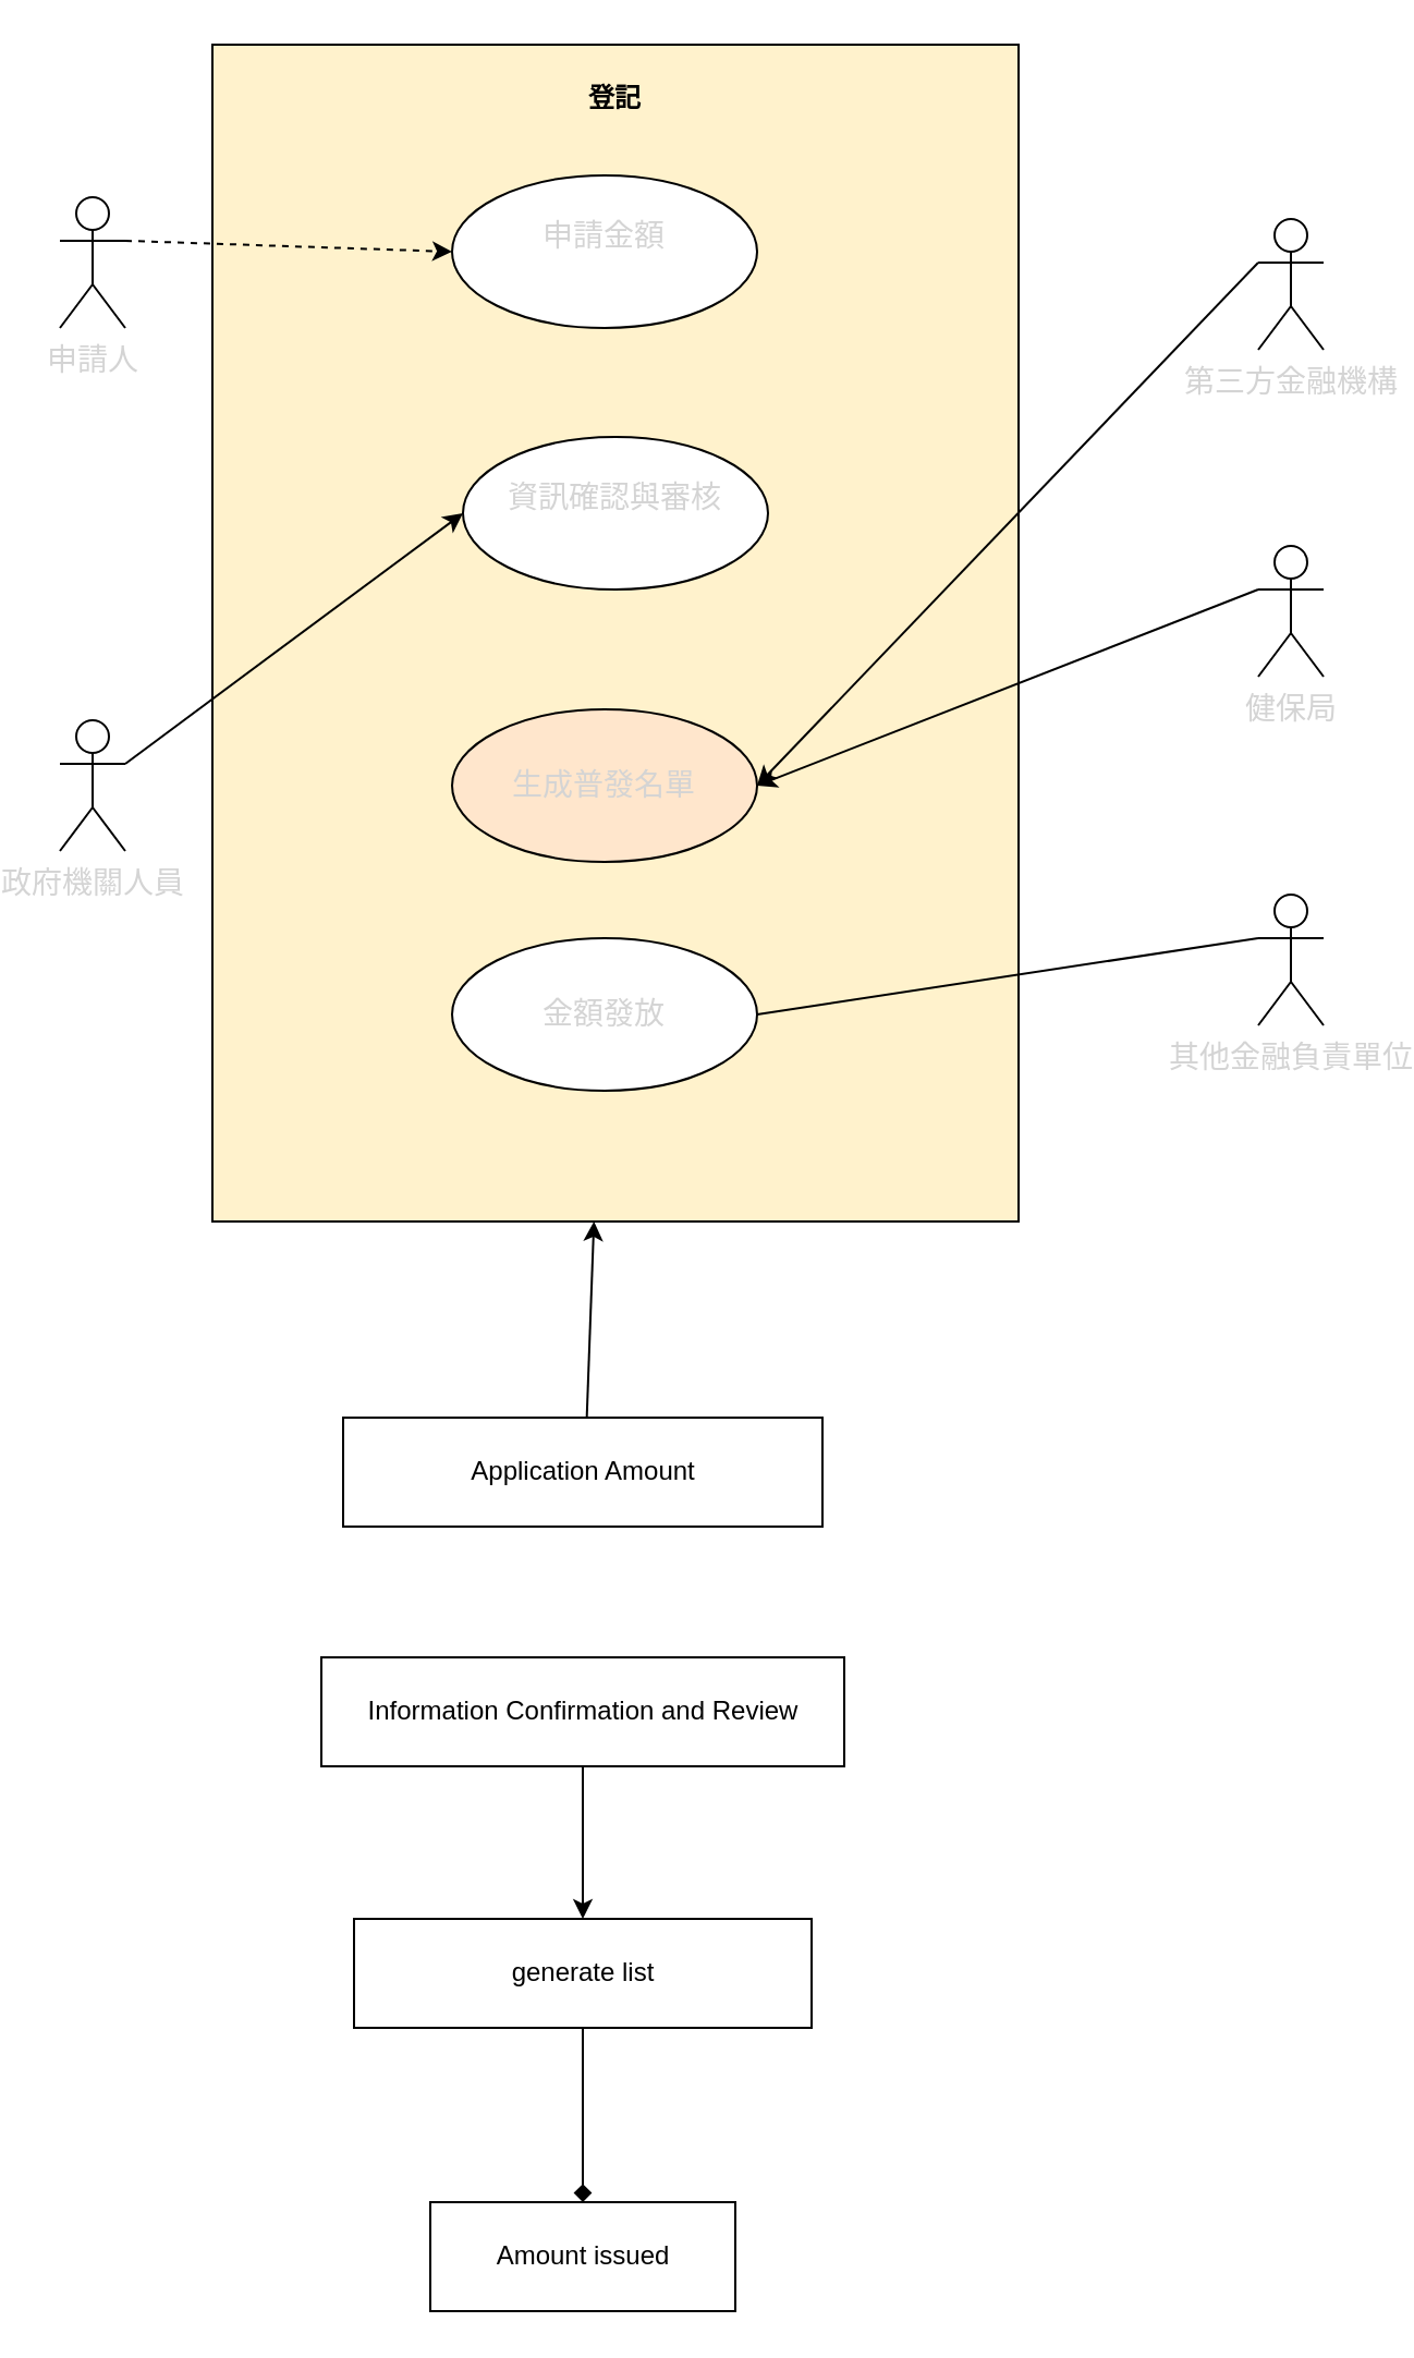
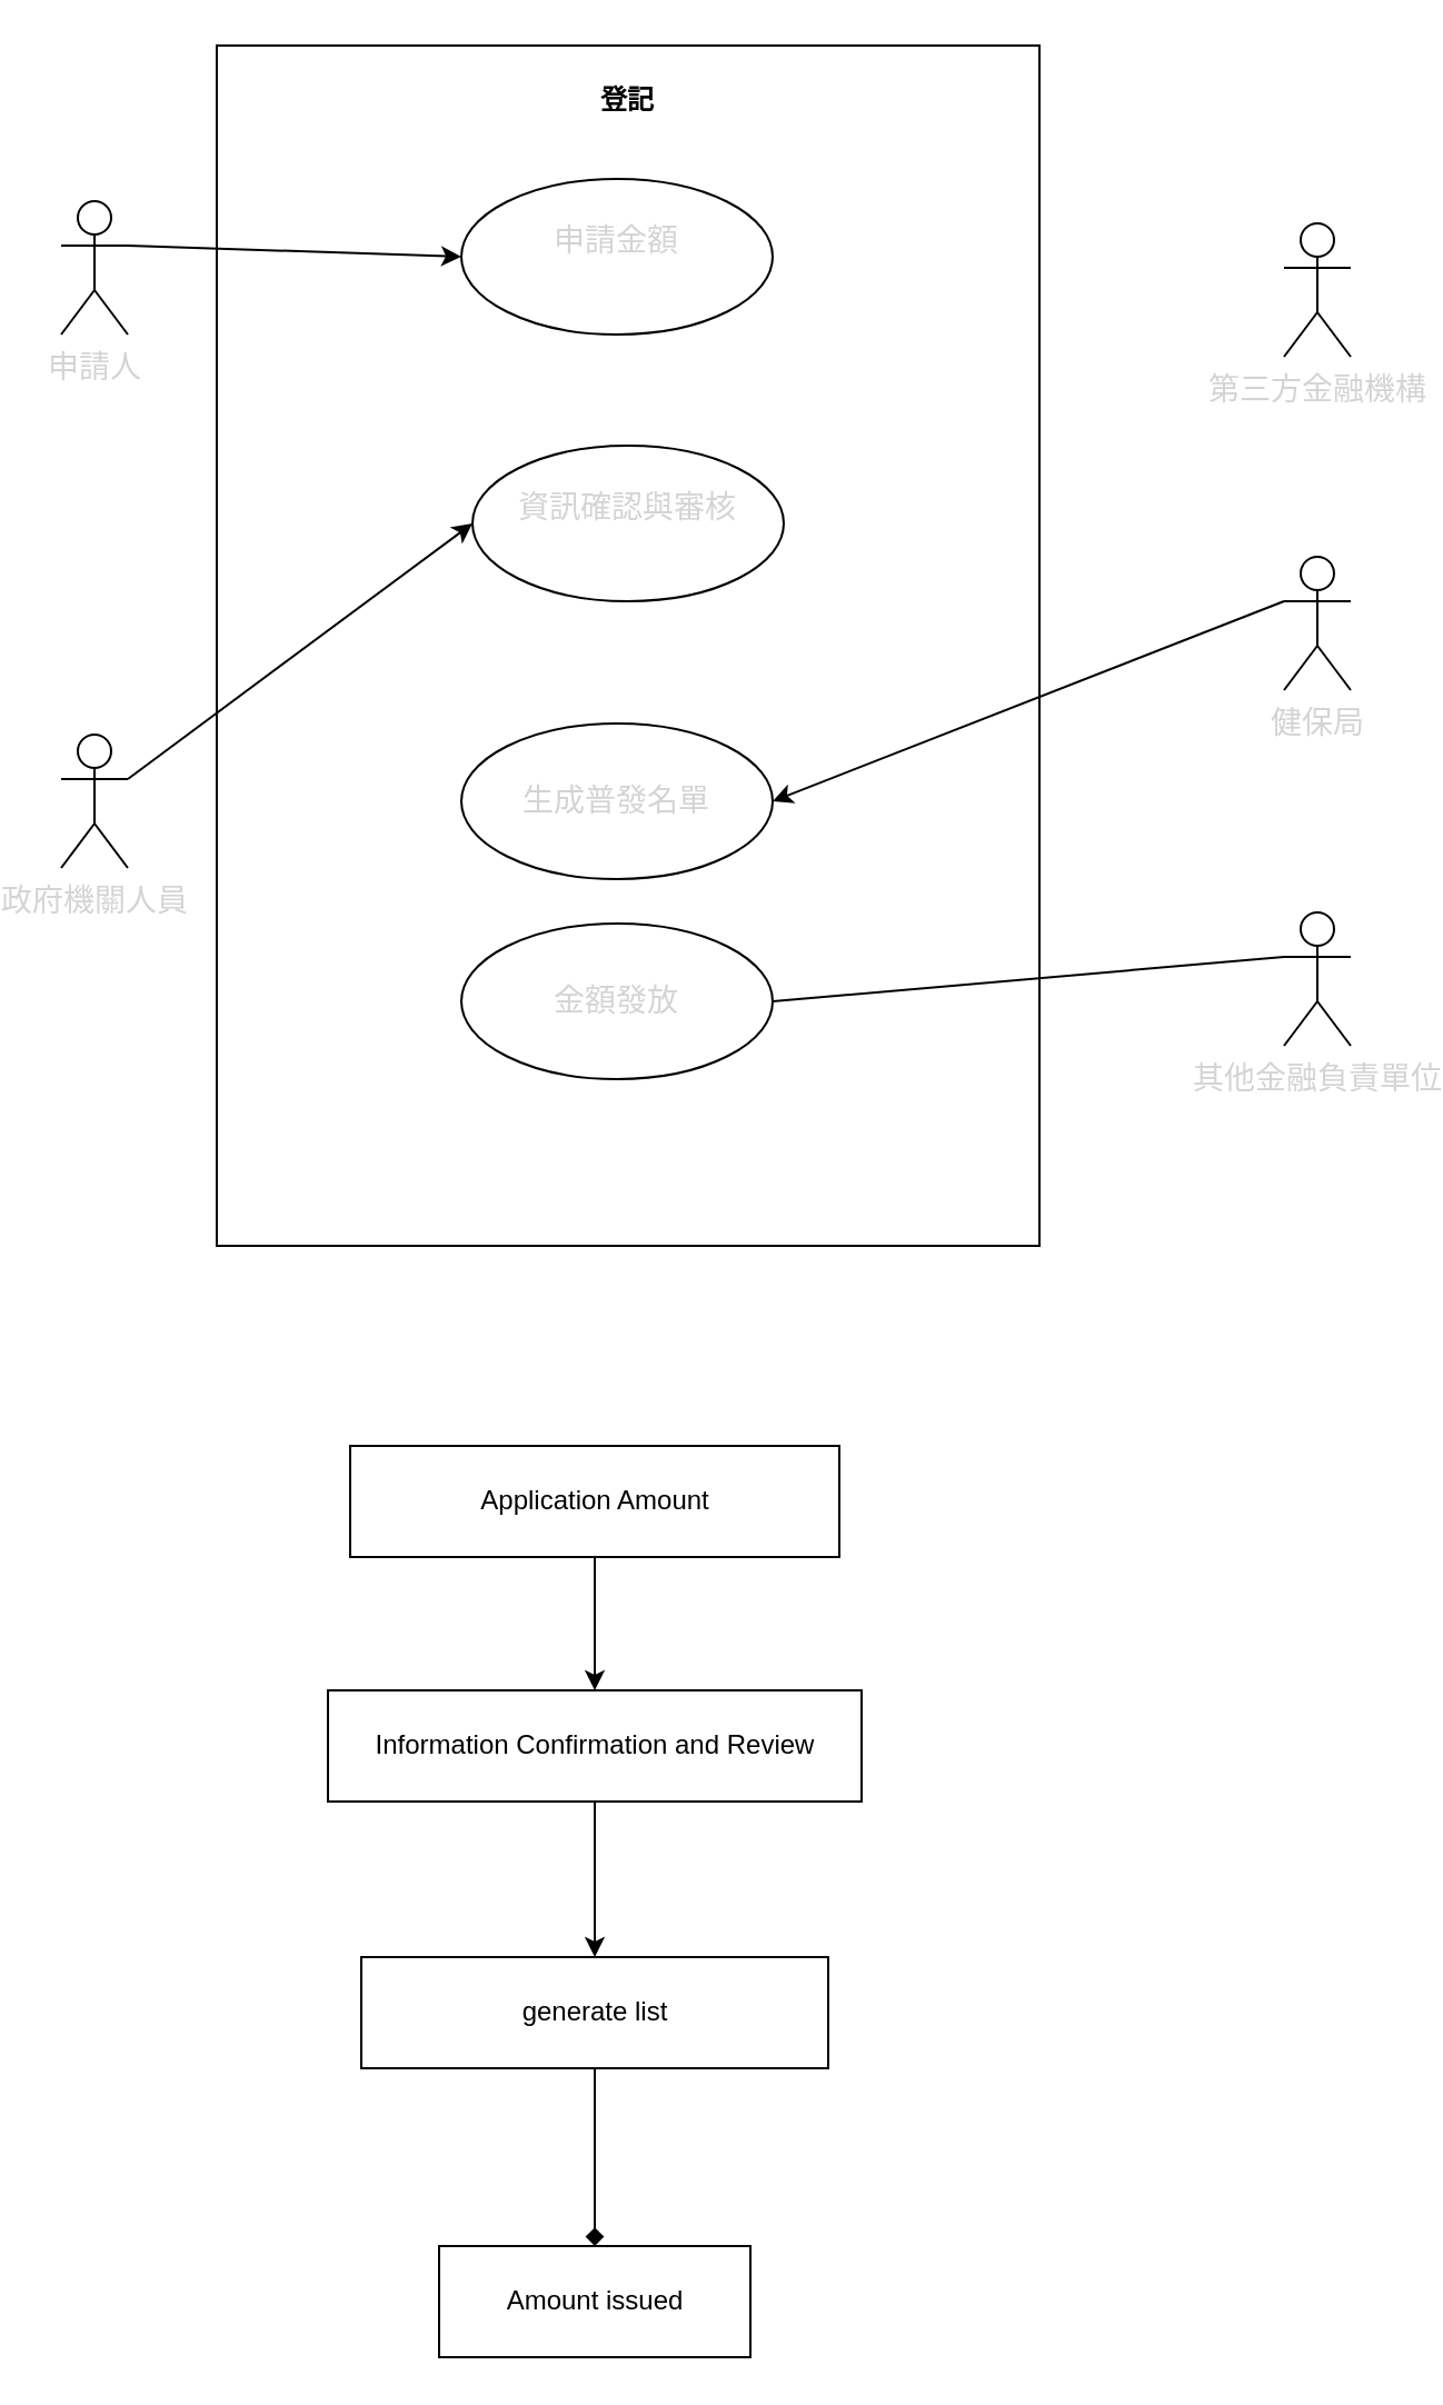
- <mxCell id="22" style="edgeStyle=none;html=1;exitX=1;exitY=0.333;exitDx=0;exitDy=0;exitPerimeter=0;entryX=0;entryY=0.5;entryDx=0;entryDy=0;dashed=1;" edge="1" parent="1" source="9" target="15"><mxGeometry relative="1" as="geometry" /></mxCell>
+ <mxCell id="22" style="edgeStyle=none;html=1;exitX=1;exitY=0.333;exitDx=0;exitDy=0;exitPerimeter=0;entryX=0;entryY=0.5;entryDx=0;entryDy=0;" edge="1" parent="1" source="9" target="15"><mxGeometry relative="1" as="geometry" /></mxCell>
- <mxCell id="19" style="edgeStyle=none;html=1;exitX=0;exitY=0.333;exitDx=0;exitDy=0;exitPerimeter=0;entryX=1;entryY=0.5;entryDx=0;entryDy=0;" edge="1" parent="1" source="11" target="17"><mxGeometry relative="1" as="geometry" /></mxCell>
- <mxCell id="14" value="&lt;p style=&quot;margin:0px;margin-top:4px;text-align:center;&quot;&gt;&lt;br&gt;&lt;b&gt;登記&lt;/b&gt;&lt;/p&gt;" style="verticalAlign=top;align=left;overflow=fill;fontSize=12;fontFamily=Helvetica;html=1;fillColor=#fff2cc;" vertex="1" parent="1"><mxGeometry x="90" y="20" width="370" height="540" as="geometry" /></mxCell>
+ <mxCell id="14" value="&lt;p style=&quot;margin:0px;margin-top:4px;text-align:center;&quot;&gt;&lt;br&gt;&lt;b&gt;登記&lt;/b&gt;&lt;/p&gt;" style="verticalAlign=top;align=left;overflow=fill;fontSize=12;fontFamily=Helvetica;html=1;" vertex="1" parent="1"><mxGeometry x="90" y="20" width="370" height="540" as="geometry" /></mxCell>
- <mxCell id="17" value="&lt;span style=&quot;color: rgb(212, 212, 212); font-family: -apple-system, BlinkMacSystemFont, &amp;quot;Segoe WPC&amp;quot;, &amp;quot;Segoe UI&amp;quot;, system-ui, Ubuntu, &amp;quot;Droid Sans&amp;quot;, sans-serif; font-size: 14px; text-align: start;&quot;&gt;生成普發名單&lt;/span&gt;" style="ellipse;whiteSpace=wrap;html=1;fillColor=#ffe6cc;" vertex="1" parent="1"><mxGeometry x="200" y="325" width="140" height="70" as="geometry" /></mxCell>
+ <mxCell id="17" value="&lt;span style=&quot;color: rgb(212, 212, 212); font-family: -apple-system, BlinkMacSystemFont, &amp;quot;Segoe WPC&amp;quot;, &amp;quot;Segoe UI&amp;quot;, system-ui, Ubuntu, &amp;quot;Droid Sans&amp;quot;, sans-serif; font-size: 14px; text-align: start;&quot;&gt;生成普發名單&lt;/span&gt;" style="ellipse;whiteSpace=wrap;html=1;" vertex="1" parent="1"><mxGeometry x="200" y="325" width="140" height="70" as="geometry" /></mxCell>
- <mxCell id="18" value="&lt;span style=&quot;color: rgb(212, 212, 212); font-family: -apple-system, BlinkMacSystemFont, &amp;quot;Segoe WPC&amp;quot;, &amp;quot;Segoe UI&amp;quot;, system-ui, Ubuntu, &amp;quot;Droid Sans&amp;quot;, sans-serif; font-size: 14px; text-align: start;&quot;&gt;金額發放&lt;/span&gt;" style="ellipse;whiteSpace=wrap;html=1;" vertex="1" parent="1"><mxGeometry x="200" y="430" width="140" height="70" as="geometry" /></mxCell>
+ <mxCell id="18" value="&lt;span style=&quot;color: rgb(212, 212, 212); font-family: -apple-system, BlinkMacSystemFont, &amp;quot;Segoe WPC&amp;quot;, &amp;quot;Segoe UI&amp;quot;, system-ui, Ubuntu, &amp;quot;Droid Sans&amp;quot;, sans-serif; font-size: 14px; text-align: start;&quot;&gt;金額發放&lt;/span&gt;" style="ellipse;whiteSpace=wrap;html=1;" vertex="1" parent="1"><mxGeometry x="200" y="415" width="140" height="70" as="geometry" /></mxCell>
- <mxCell id="2" style="edgeStyle=none;html=1;exitX=0.5;exitY=1;exitDx=0;exitDy=0;" edge="1" parent="1" source="3" target="14"><mxGeometry relative="1" as="geometry" /></mxCell>
+ <mxCell id="2" style="edgeStyle=none;html=1;exitX=0.5;exitY=1;exitDx=0;exitDy=0;" edge="1" parent="1" source="3" target="5"><mxGeometry relative="1" as="geometry" /></mxCell>
